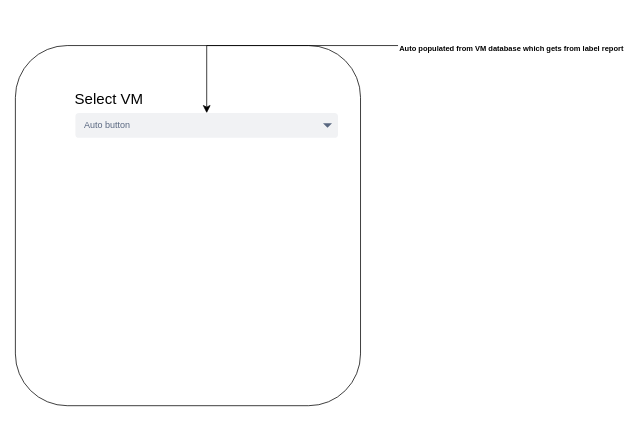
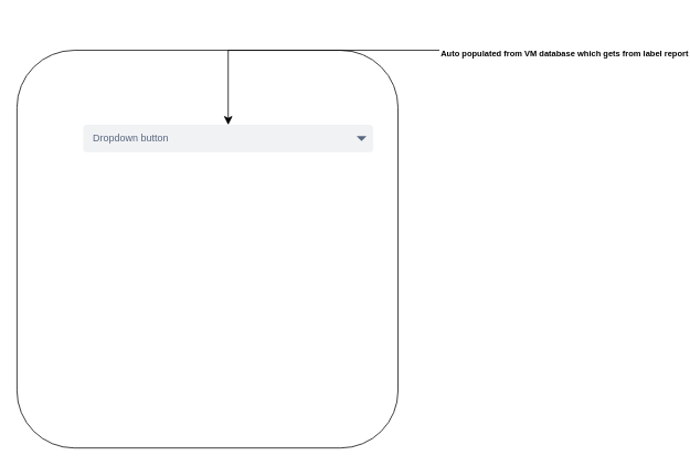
- <mxCell id="3" value="&lt;font style=&quot;font-size: 20px;&quot;&gt;Select VM&lt;/font&gt;" style="text;html=1;align=center;verticalAlign=middle;whiteSpace=wrap;rounded=0;" vertex="1" parent="1"><mxGeometry x="50" y="110" width="190" height="40" as="geometry" /></mxCell>
- <mxCell id="4" value="Auto button" style="rounded=1;fillColor=#F1F2F4;strokeColor=none;html=1;whiteSpace=wrap;fontColor=#596780;align=left;fontSize=12;spacingLeft=10;sketch=0;" vertex="1" parent="1"><mxGeometry x="100" y="150" width="350" height="33" as="geometry" /></mxCell>
+ <mxCell id="4" value="Dropdown button" style="rounded=1;fillColor=#F1F2F4;strokeColor=none;html=1;whiteSpace=wrap;fontColor=#596780;align=left;fontSize=12;spacingLeft=10;sketch=0;" vertex="1" parent="1"><mxGeometry x="100" y="150" width="350" height="33" as="geometry" /></mxCell>
